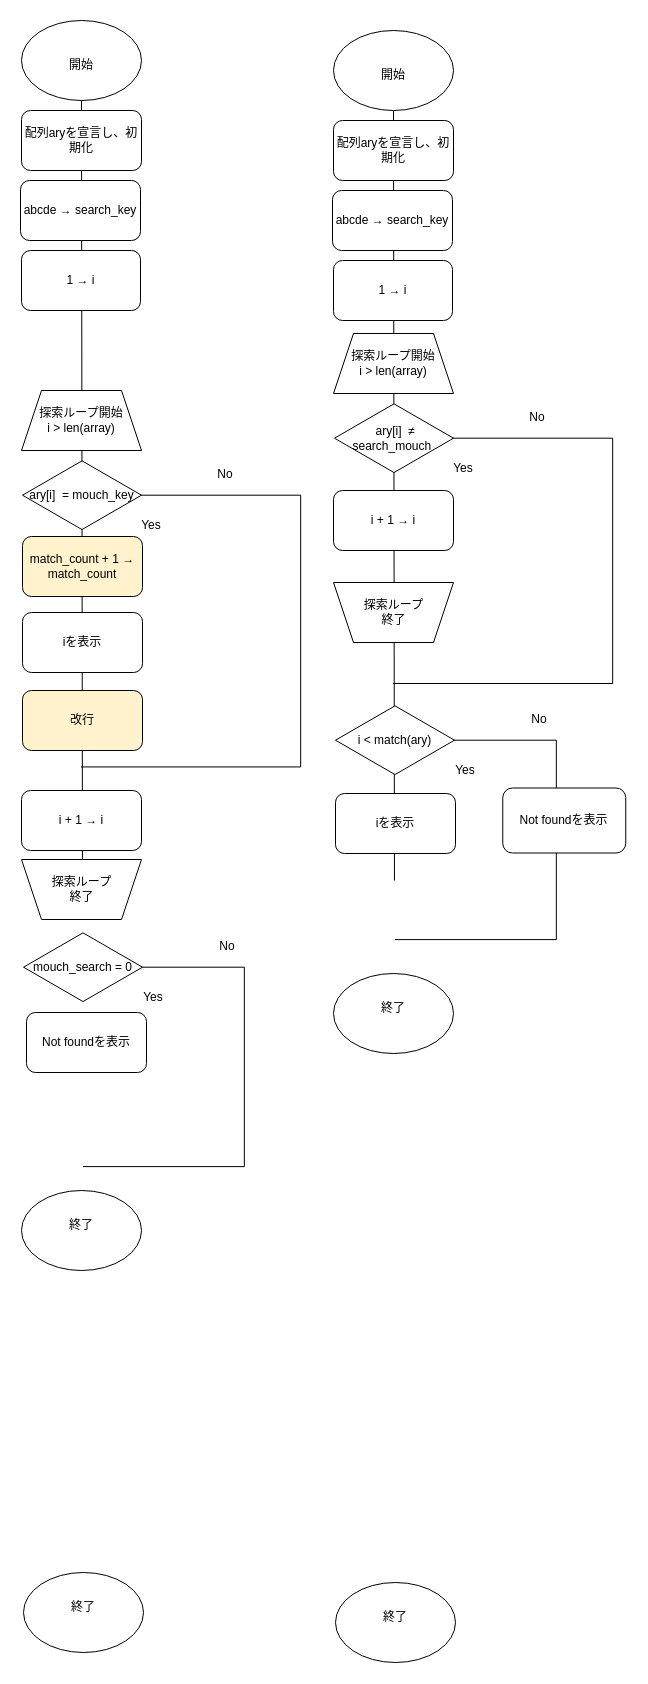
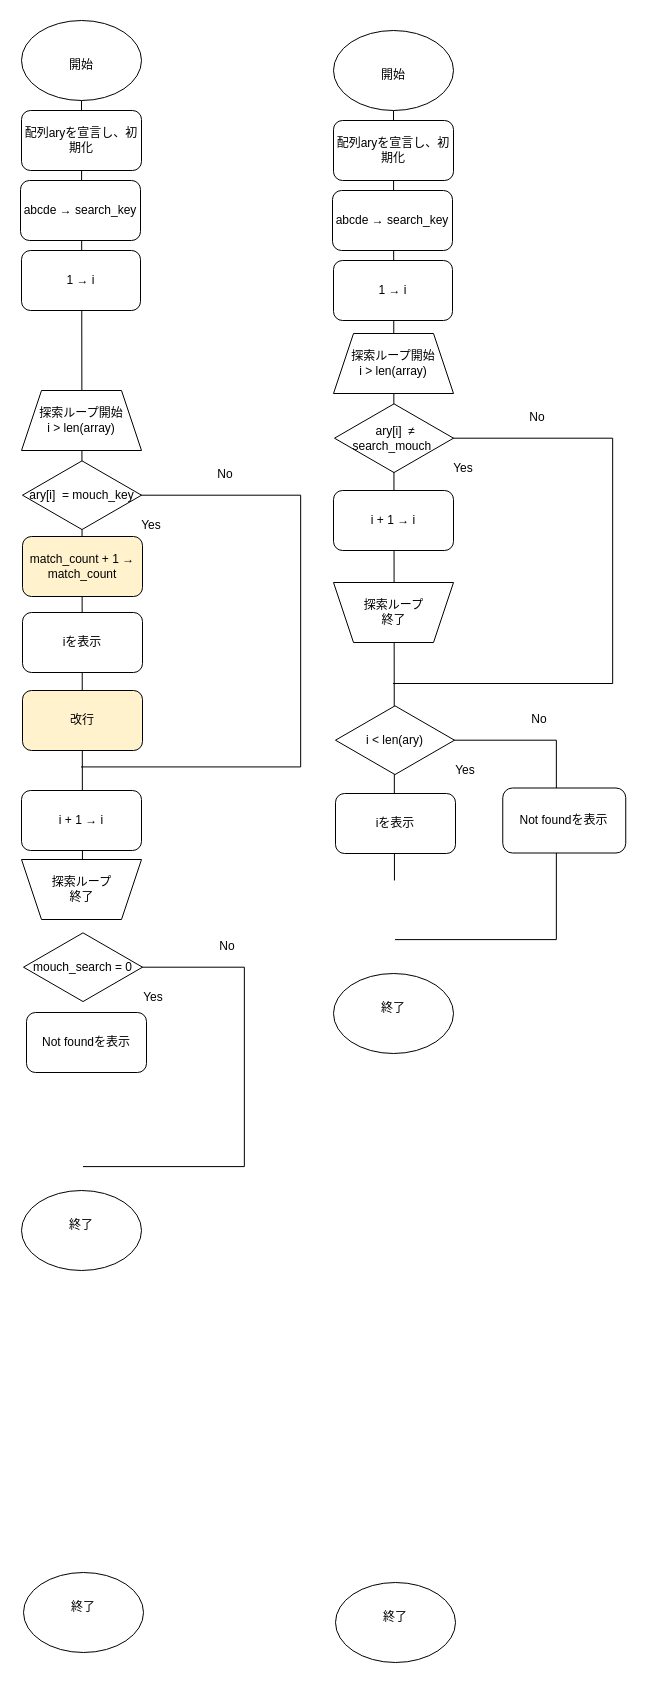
- <mxCell id="52" value="i &amp;lt; match(ary)" style="html=1;whiteSpace=wrap;aspect=fixed;shape=isoRectangle;" vertex="1" parent="1"><mxGeometry x="335" y="704" width="119" height="71.4" as="geometry" /></mxCell>
+ <mxCell id="52" value="i &amp;lt; len(ary)" style="html=1;whiteSpace=wrap;aspect=fixed;shape=isoRectangle;" vertex="1" parent="1"><mxGeometry x="335" y="704" width="119" height="71.4" as="geometry" /></mxCell>
